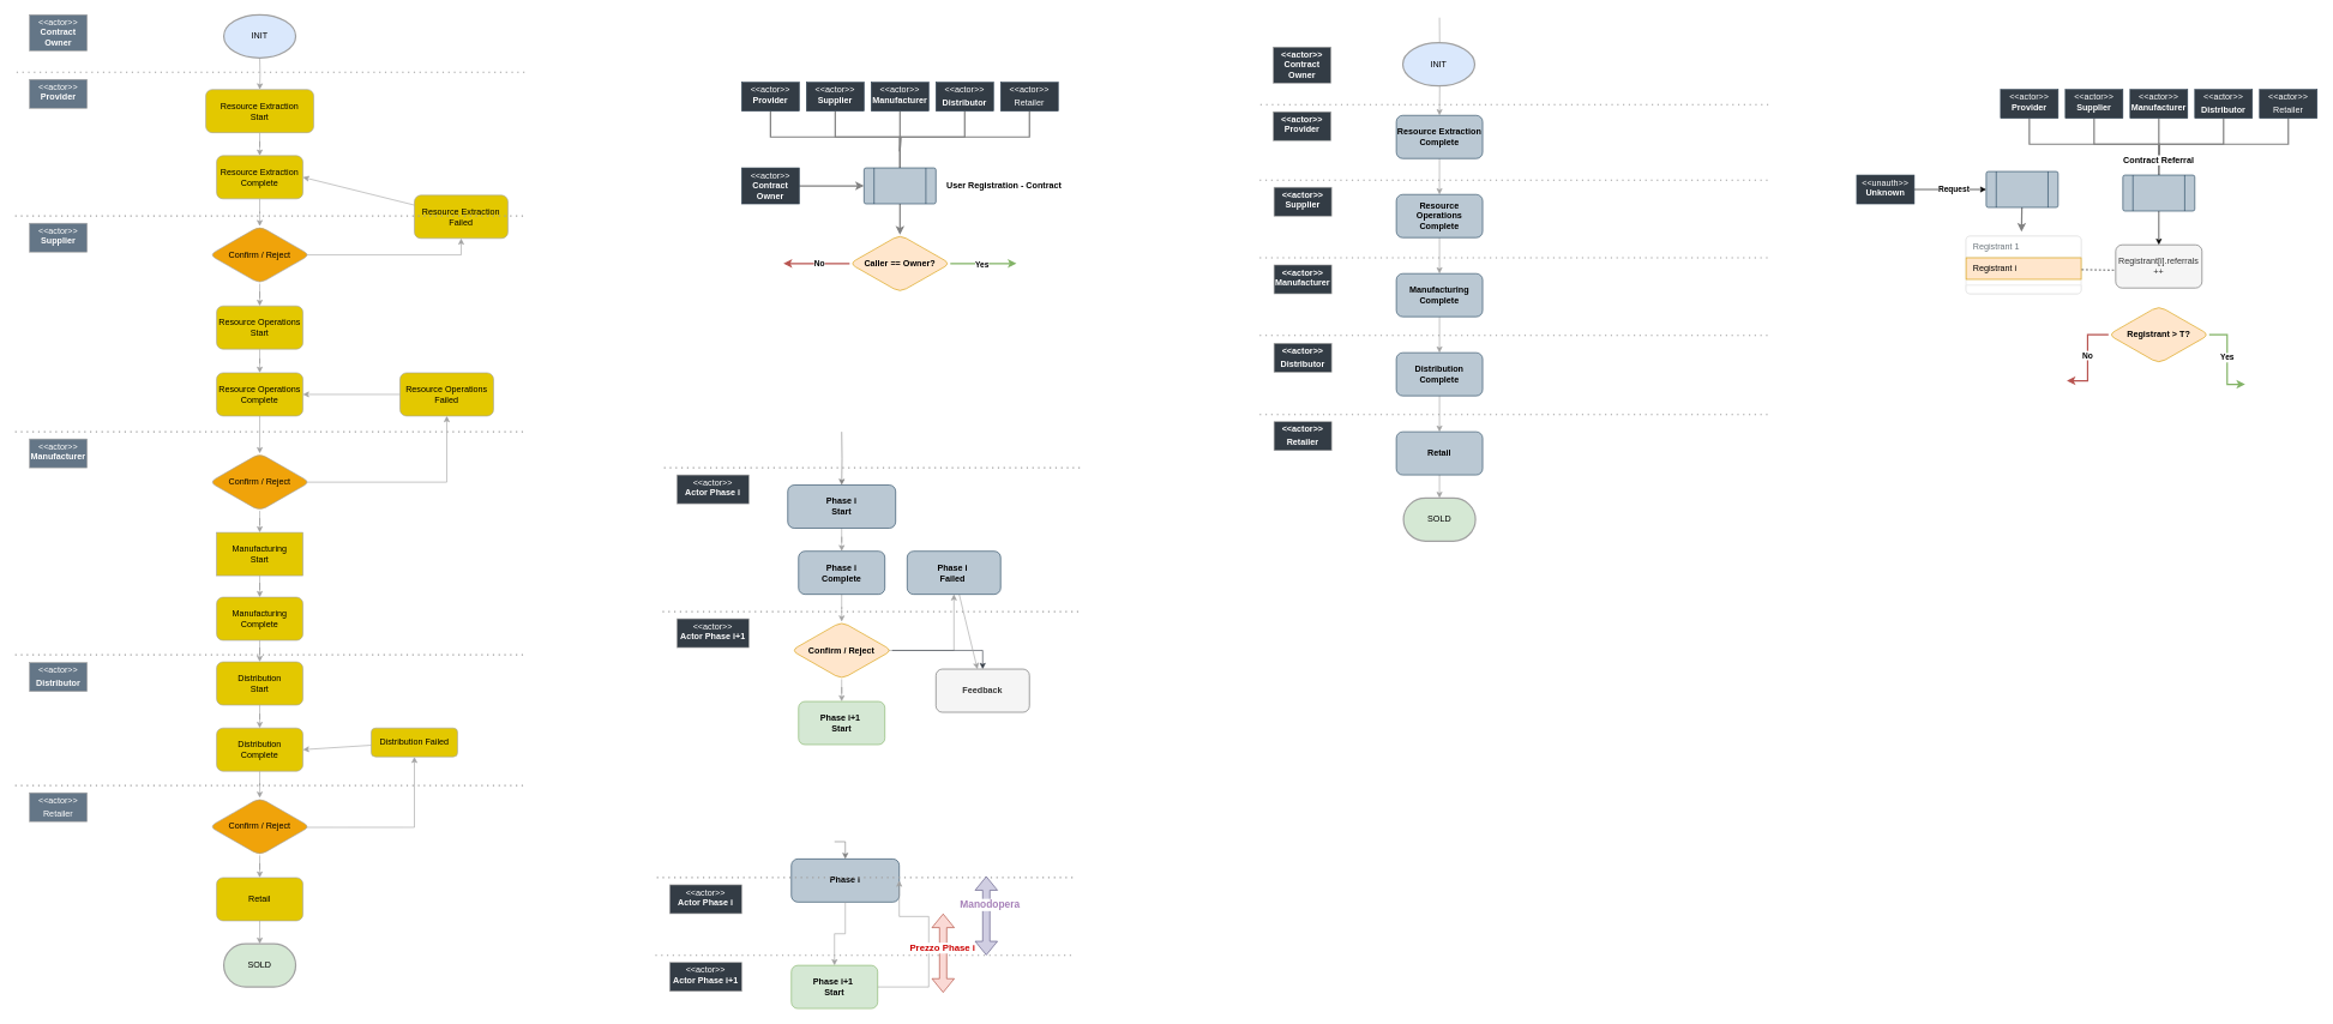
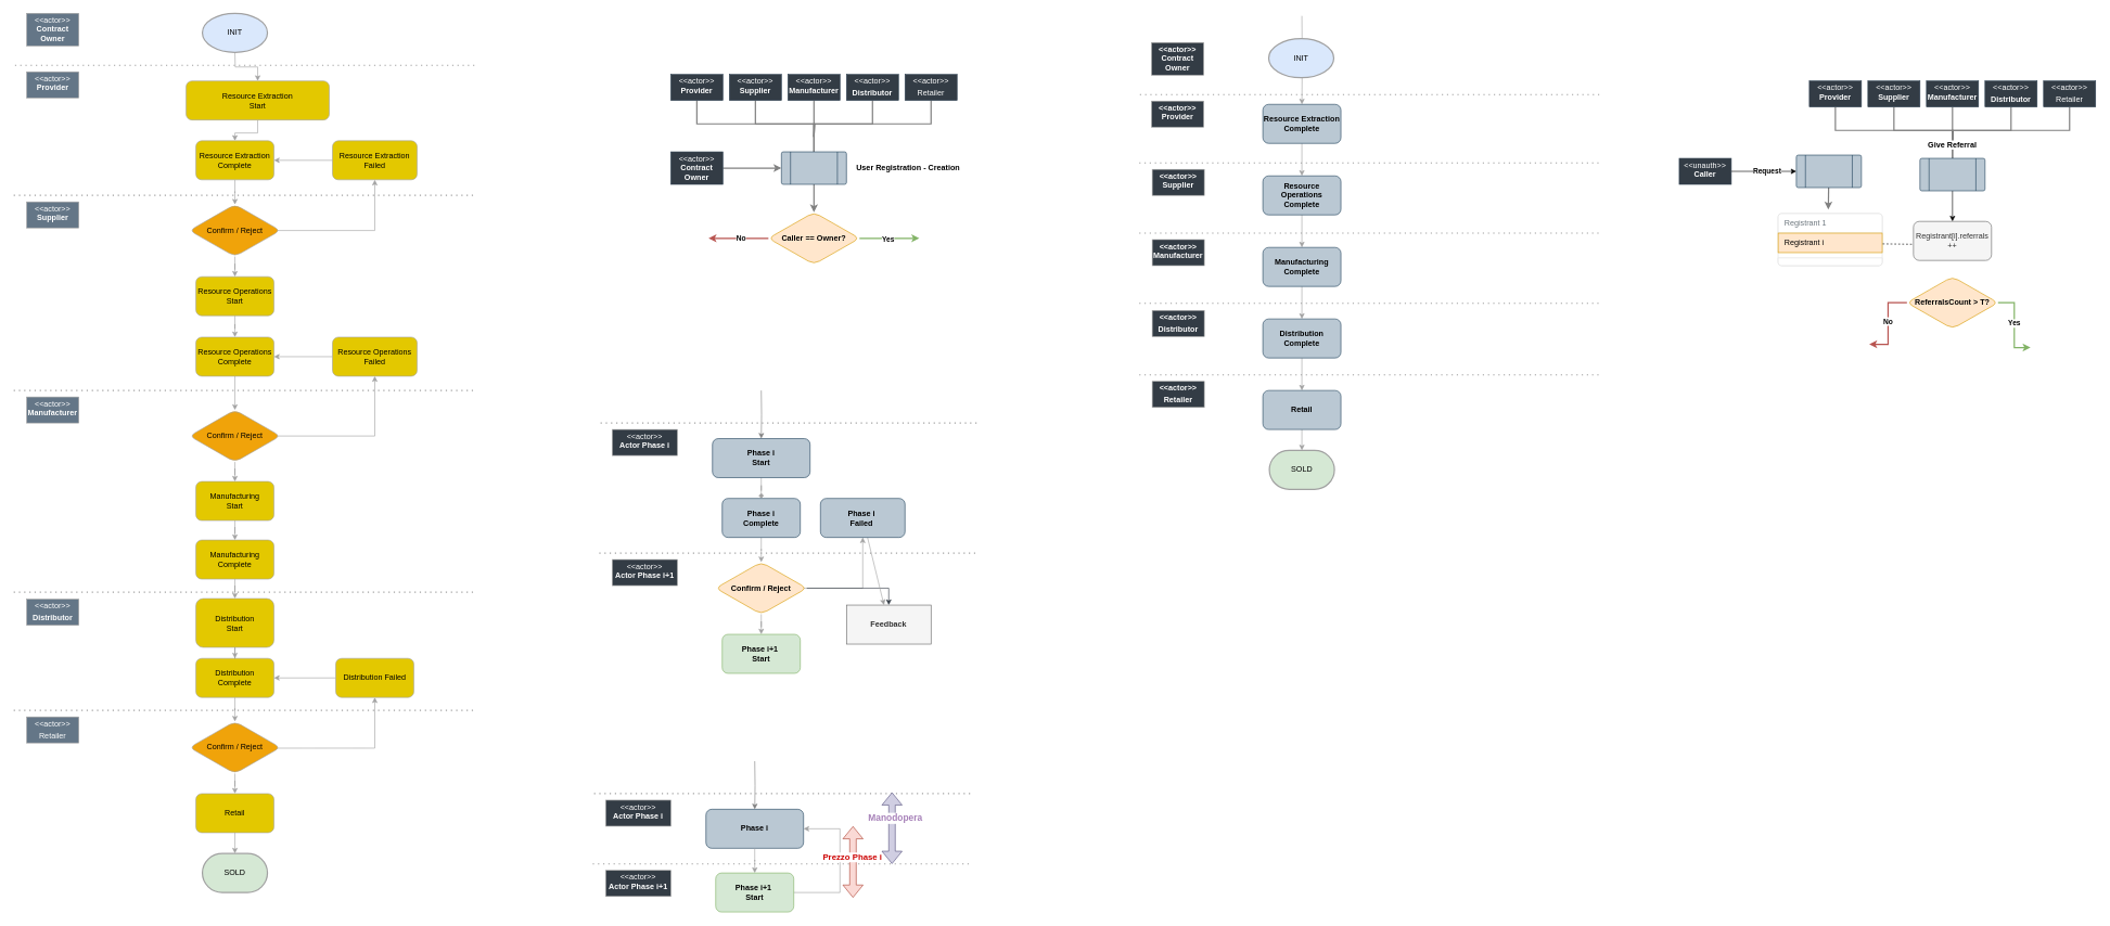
- <mxCell id="4" value="Resource Extraction&lt;br&gt;Start" style="whiteSpace=wrap;html=1;rounded=1;fillColor=#e3c800;fontColor=#000000;strokeColor=#A1A1A1;" parent="1" vertex="1"><mxGeometry x="285" y="124" width="150" height="60" as="geometry" /></mxCell>
+ <mxCell id="4" value="Resource Extraction&lt;br&gt;Start" style="whiteSpace=wrap;html=1;rounded=1;fillColor=#e3c800;fontColor=#000000;strokeColor=#A1A1A1;" parent="1" vertex="1"><mxGeometry x="285" y="124" width="220" height="60" as="geometry" /></mxCell>
- <mxCell id="147" value="&lt;span style=&quot;border-color: var(--border-color); background-color: rgb(255, 255, 255);&quot;&gt;&lt;b&gt;Contract Referral&lt;/b&gt;&lt;/span&gt;" style="text;html=1;strokeColor=none;fillColor=none;align=center;verticalAlign=middle;whiteSpace=wrap;rounded=0;" vertex="1" parent="1"><mxGeometry x="2905" y="208" width="190" height="30" as="geometry" /></mxCell>
+ <mxCell id="147" value="&lt;span style=&quot;border-color: var(--border-color); background-color: rgb(255, 255, 255);&quot;&gt;&lt;b&gt;Give Referral&lt;/b&gt;&lt;/span&gt;" style="text;html=1;strokeColor=none;fillColor=none;align=center;verticalAlign=middle;whiteSpace=wrap;rounded=0;" vertex="1" parent="1"><mxGeometry x="2905" y="208" width="190" height="30" as="geometry" /></mxCell>
- <mxCell id="134" value="&lt;p style=&quot;margin:0px;margin-top:4px;text-align:center;&quot;&gt;&amp;lt;&amp;lt;unauth&amp;gt;&amp;gt;&lt;br&gt;&lt;b&gt;Unknown&lt;/b&gt;&lt;/p&gt;" style="shape=rect;html=1;overflow=fill;html=1;whiteSpace=wrap;align=center;fillColor=#333C45;fontColor=#ffffff;strokeColor=#314354;" vertex="1" parent="1"><mxGeometry x="2580" y="243" width="80" height="40" as="geometry" /></mxCell>
+ <mxCell id="134" value="&lt;p style=&quot;margin:0px;margin-top:4px;text-align:center;&quot;&gt;&amp;lt;&amp;lt;unauth&amp;gt;&amp;gt;&lt;br&gt;&lt;b&gt;Caller&lt;/b&gt;&lt;/p&gt;" style="shape=rect;html=1;overflow=fill;html=1;whiteSpace=wrap;align=center;fillColor=#333C45;fontColor=#ffffff;strokeColor=#314354;" vertex="1" parent="1"><mxGeometry x="2580" y="243" width="80" height="40" as="geometry" /></mxCell>
- <mxCell id="70" value="&lt;span style=&quot;border-color: var(--border-color);&quot;&gt;&lt;b&gt;User Registration - Contract&lt;/b&gt;&lt;/span&gt;" style="text;html=1;strokeColor=none;fillColor=none;align=center;verticalAlign=middle;whiteSpace=wrap;rounded=0;" parent="1" vertex="1"><mxGeometry x="1300" y="243" width="190" height="30" as="geometry" /></mxCell>
+ <mxCell id="70" value="&lt;span style=&quot;border-color: var(--border-color);&quot;&gt;&lt;b&gt;User Registration - Creation&lt;/b&gt;&lt;/span&gt;" style="text;html=1;strokeColor=none;fillColor=none;align=center;verticalAlign=middle;whiteSpace=wrap;rounded=0;" parent="1" vertex="1"><mxGeometry x="1300" y="243" width="190" height="30" as="geometry" /></mxCell>
- <mxCell id="15" value="Resource Extraction&lt;br&gt;Failed" style="whiteSpace=wrap;html=1;rounded=1;fillColor=#e3c800;fontColor=#000000;strokeColor=#A1A1A1;" parent="1" vertex="1"><mxGeometry x="575" y="271" width="130" height="60" as="geometry" /></mxCell>
+ <mxCell id="15" value="Resource Extraction&lt;br&gt;Failed" style="whiteSpace=wrap;html=1;rounded=1;fillColor=#e3c800;fontColor=#000000;strokeColor=#A1A1A1;" parent="1" vertex="1"><mxGeometry x="510" y="216" width="130" height="60" as="geometry" /></mxCell>
- <mxCell id="130" value="&lt;b&gt;Registrant &amp;gt; T?&lt;/b&gt;" style="rhombus;whiteSpace=wrap;html=1;rounded=1;fillColor=#ffe6cc;strokeColor=#d79b00;" vertex="1" parent="1"><mxGeometry x="2930" y="425" width="140" height="80" as="geometry" /></mxCell>
+ <mxCell id="130" value="&lt;b&gt;ReferralsCount &amp;gt; T?&lt;/b&gt;" style="rhombus;whiteSpace=wrap;html=1;rounded=1;fillColor=#ffe6cc;strokeColor=#d79b00;" vertex="1" parent="1"><mxGeometry x="2930" y="425" width="140" height="80" as="geometry" /></mxCell>
- <mxCell id="22" value="Resource Operations&lt;br style=&quot;border-color: var(--border-color);&quot;&gt;Failed" style="whiteSpace=wrap;html=1;rounded=1;fillColor=#e3c800;fontColor=#000000;strokeColor=#A1A1A1;" parent="1" vertex="1"><mxGeometry x="555" y="518" width="130" height="60" as="geometry" /></mxCell>
+ <mxCell id="22" value="Resource Operations&lt;br style=&quot;border-color: var(--border-color);&quot;&gt;Failed" style="whiteSpace=wrap;html=1;rounded=1;fillColor=#e3c800;fontColor=#000000;strokeColor=#A1A1A1;" parent="1" vertex="1"><mxGeometry x="510" y="518" width="130" height="60" as="geometry" /></mxCell>
- <mxCell id="95" value="" style="edgeStyle=orthogonalEdgeStyle;rounded=0;orthogonalLoop=1;jettySize=auto;html=1;strokeColor=#A1A1A1;" edge="1" parent="1" source="96" target="100"><mxGeometry relative="1" as="geometry" /></mxCell>
+ <mxCell id="95" value="" style="edgeStyle=orthogonalEdgeStyle;rounded=0;orthogonalLoop=1;jettySize=auto;html=1;strokeColor=#A1A1A1;endArrow=diamond;" edge="1" parent="1" source="96" target="100"><mxGeometry relative="1" as="geometry" /></mxCell>
- <mxCell id="25" value="Manufacturing &lt;br&gt;Start" style="whiteSpace=wrap;html=1;fillColor=#e3c800;fontColor=#000000;strokeColor=#A1A1A1;rounded=0;" parent="1" vertex="1"><mxGeometry x="300" y="740" width="120" height="60" as="geometry" /></mxCell>
+ <mxCell id="25" value="Manufacturing &lt;br&gt;Start" style="whiteSpace=wrap;html=1;rounded=1;fillColor=#e3c800;fontColor=#000000;strokeColor=#A1A1A1;" parent="1" vertex="1"><mxGeometry x="300" y="740" width="120" height="60" as="geometry" /></mxCell>
- <mxCell id="30" value="Distribution &lt;br&gt;Start" style="whiteSpace=wrap;html=1;rounded=1;fillColor=#e3c800;fontColor=#000000;strokeColor=#A1A1A1;" parent="1" vertex="1"><mxGeometry x="300" y="920" width="120" height="60" as="geometry" /></mxCell>
+ <mxCell id="30" value="Distribution &lt;br&gt;Start" style="whiteSpace=wrap;html=1;rounded=1;fillColor=#e3c800;fontColor=#000000;strokeColor=#A1A1A1;" parent="1" vertex="1"><mxGeometry x="300" y="920" width="120" height="75" as="geometry" /></mxCell>
- <mxCell id="155" value="&lt;b&gt;Feedback&lt;/b&gt;" style="whiteSpace=wrap;html=1;rounded=1;fillColor=#f5f5f5;strokeColor=#666666;fontColor=#333333;" vertex="1" parent="1"><mxGeometry x="1300" y="930" width="130" height="60" as="geometry" /></mxCell>
+ <mxCell id="155" value="&lt;b&gt;Feedback&lt;/b&gt;" style="whiteSpace=wrap;html=1;fillColor=#f5f5f5;strokeColor=#666666;fontColor=#333333;rounded=0;" vertex="1" parent="1"><mxGeometry x="1300" y="930" width="130" height="60" as="geometry" /></mxCell>
- <mxCell id="38" value="Distribution Failed" style="whiteSpace=wrap;html=1;rounded=1;fillColor=#e3c800;fontColor=#000000;strokeColor=#A1A1A1;" parent="1" vertex="1"><mxGeometry x="515" y="1012" width="120" height="40" as="geometry" /></mxCell>
+ <mxCell id="38" value="Distribution Failed" style="whiteSpace=wrap;html=1;rounded=1;fillColor=#e3c800;fontColor=#000000;strokeColor=#A1A1A1;" parent="1" vertex="1"><mxGeometry x="515" y="1012" width="120" height="60" as="geometry" /></mxCell>
- <mxCell id="111" value="&lt;b&gt;Phase i&lt;br&gt;&lt;/b&gt;" style="whiteSpace=wrap;html=1;rounded=1;fillColor=#bac8d3;strokeColor=#23445d;" vertex="1" parent="1"><mxGeometry x="1099" y="1194" width="150" height="60" as="geometry" /></mxCell>
+ <mxCell id="111" value="&lt;b&gt;Phase i&lt;br&gt;&lt;/b&gt;" style="whiteSpace=wrap;html=1;rounded=1;fillColor=#bac8d3;strokeColor=#23445d;" vertex="1" parent="1"><mxGeometry x="1084" y="1244" width="150" height="60" as="geometry" /></mxCell>
